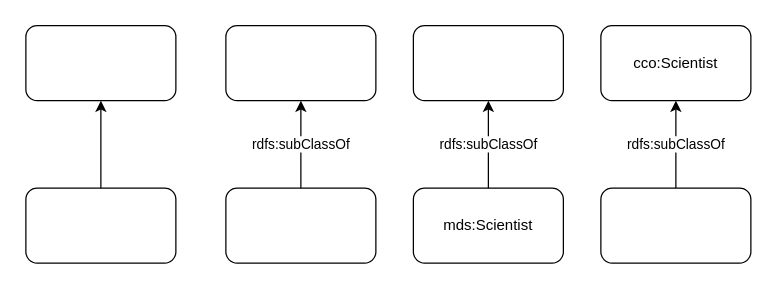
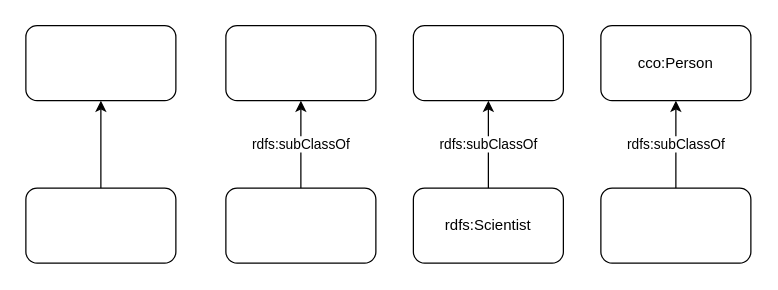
- <mxCell id="2" value="cco:Scientist" style="rounded=1;whiteSpace=wrap;html=1;" parent="1" vertex="1"><mxGeometry x="480" y="20" width="120" height="60" as="geometry" /></mxCell>
+ <mxCell id="2" value="cco:Person" style="rounded=1;whiteSpace=wrap;html=1;" parent="1" vertex="1"><mxGeometry x="480" y="20" width="120" height="60" as="geometry" /></mxCell>
- <mxCell id="7" value="mds:Scientist" style="rounded=1;whiteSpace=wrap;html=1;" parent="1" vertex="1"><mxGeometry x="330" y="150" width="120" height="60" as="geometry" /></mxCell>
+ <mxCell id="7" value="rdfs:Scientist" style="rounded=1;whiteSpace=wrap;html=1;" parent="1" vertex="1"><mxGeometry x="330" y="150" width="120" height="60" as="geometry" /></mxCell>
